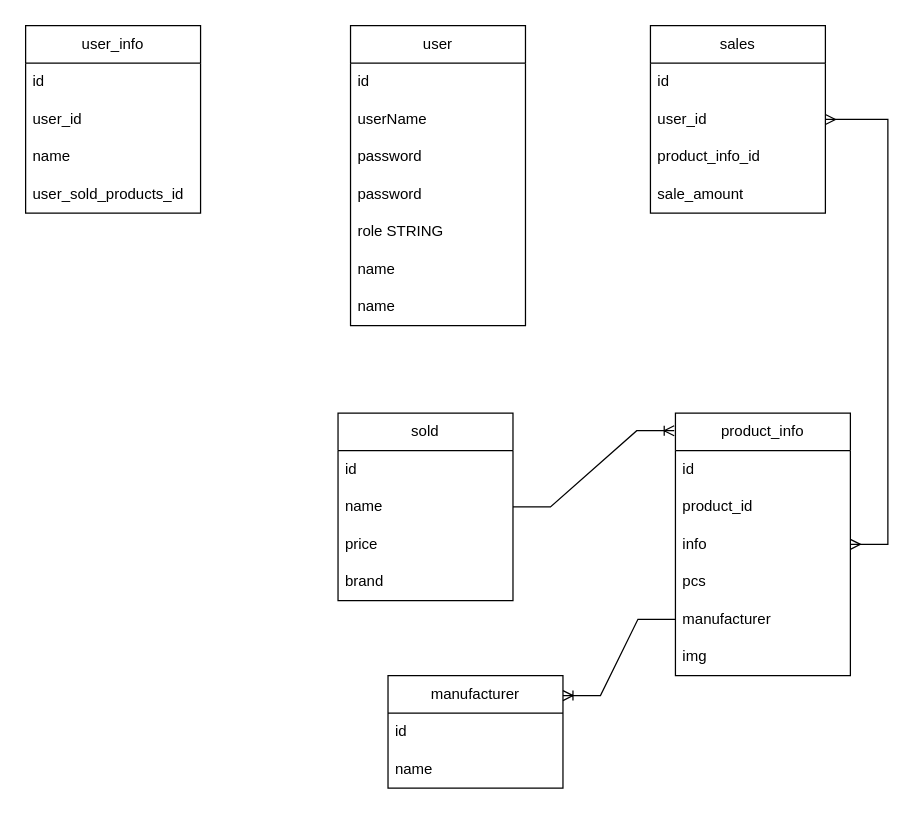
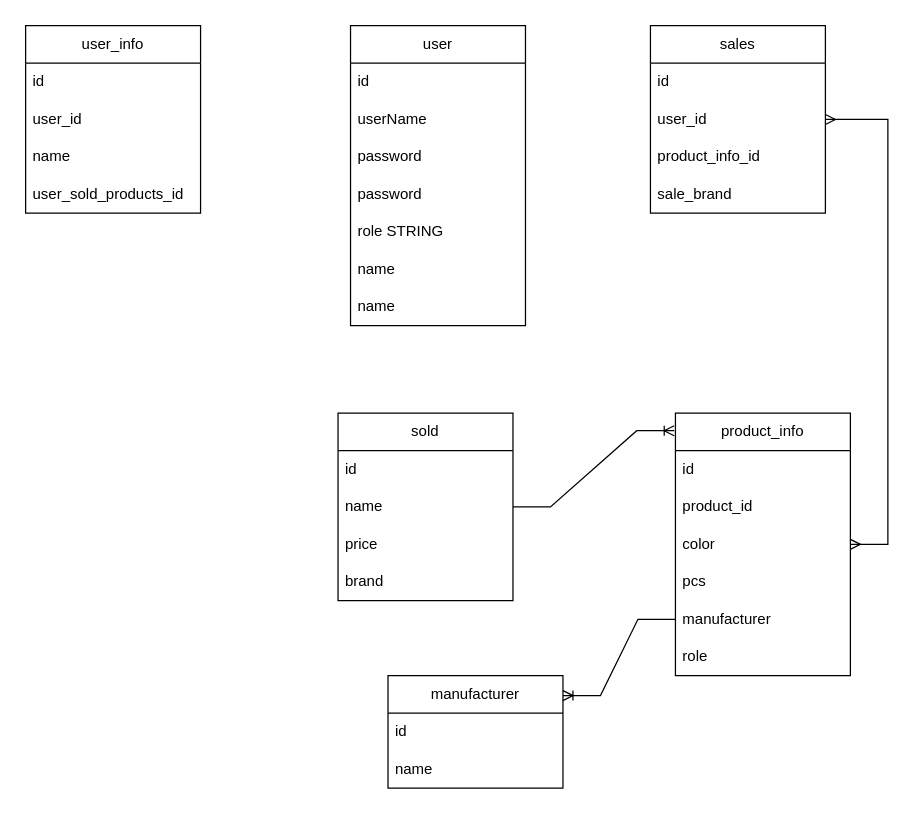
- <mxCell id="36" value="sale_amount" style="text;strokeColor=none;fillColor=none;align=left;verticalAlign=middle;spacingLeft=4;spacingRight=4;overflow=hidden;points=[[0,0.5],[1,0.5]];portConstraint=eastwest;rotatable=0;whiteSpace=wrap;html=1;" vertex="1" parent="32"><mxGeometry y="120" width="140" height="30" as="geometry" /></mxCell>
+ <mxCell id="36" value="sale_brand" style="text;strokeColor=none;fillColor=none;align=left;verticalAlign=middle;spacingLeft=4;spacingRight=4;overflow=hidden;points=[[0,0.5],[1,0.5]];portConstraint=eastwest;rotatable=0;whiteSpace=wrap;html=1;" vertex="1" parent="32"><mxGeometry y="120" width="140" height="30" as="geometry" /></mxCell>
- <mxCell id="21" value="info" style="text;strokeColor=none;fillColor=none;align=left;verticalAlign=middle;spacingLeft=4;spacingRight=4;overflow=hidden;points=[[0,0.5],[1,0.5]];portConstraint=eastwest;rotatable=0;whiteSpace=wrap;html=1;" vertex="1" parent="18"><mxGeometry y="90" width="140" height="30" as="geometry" /></mxCell>
+ <mxCell id="21" value="color" style="text;strokeColor=none;fillColor=none;align=left;verticalAlign=middle;spacingLeft=4;spacingRight=4;overflow=hidden;points=[[0,0.5],[1,0.5]];portConstraint=eastwest;rotatable=0;whiteSpace=wrap;html=1;" vertex="1" parent="18"><mxGeometry y="90" width="140" height="30" as="geometry" /></mxCell>
- <mxCell id="24" value="img" style="text;strokeColor=none;fillColor=none;align=left;verticalAlign=middle;spacingLeft=4;spacingRight=4;overflow=hidden;points=[[0,0.5],[1,0.5]];portConstraint=eastwest;rotatable=0;whiteSpace=wrap;html=1;" vertex="1" parent="18"><mxGeometry y="180" width="140" height="30" as="geometry" /></mxCell>
+ <mxCell id="24" value="role" style="text;strokeColor=none;fillColor=none;align=left;verticalAlign=middle;spacingLeft=4;spacingRight=4;overflow=hidden;points=[[0,0.5],[1,0.5]];portConstraint=eastwest;rotatable=0;whiteSpace=wrap;html=1;" vertex="1" parent="18"><mxGeometry y="180" width="140" height="30" as="geometry" /></mxCell>
